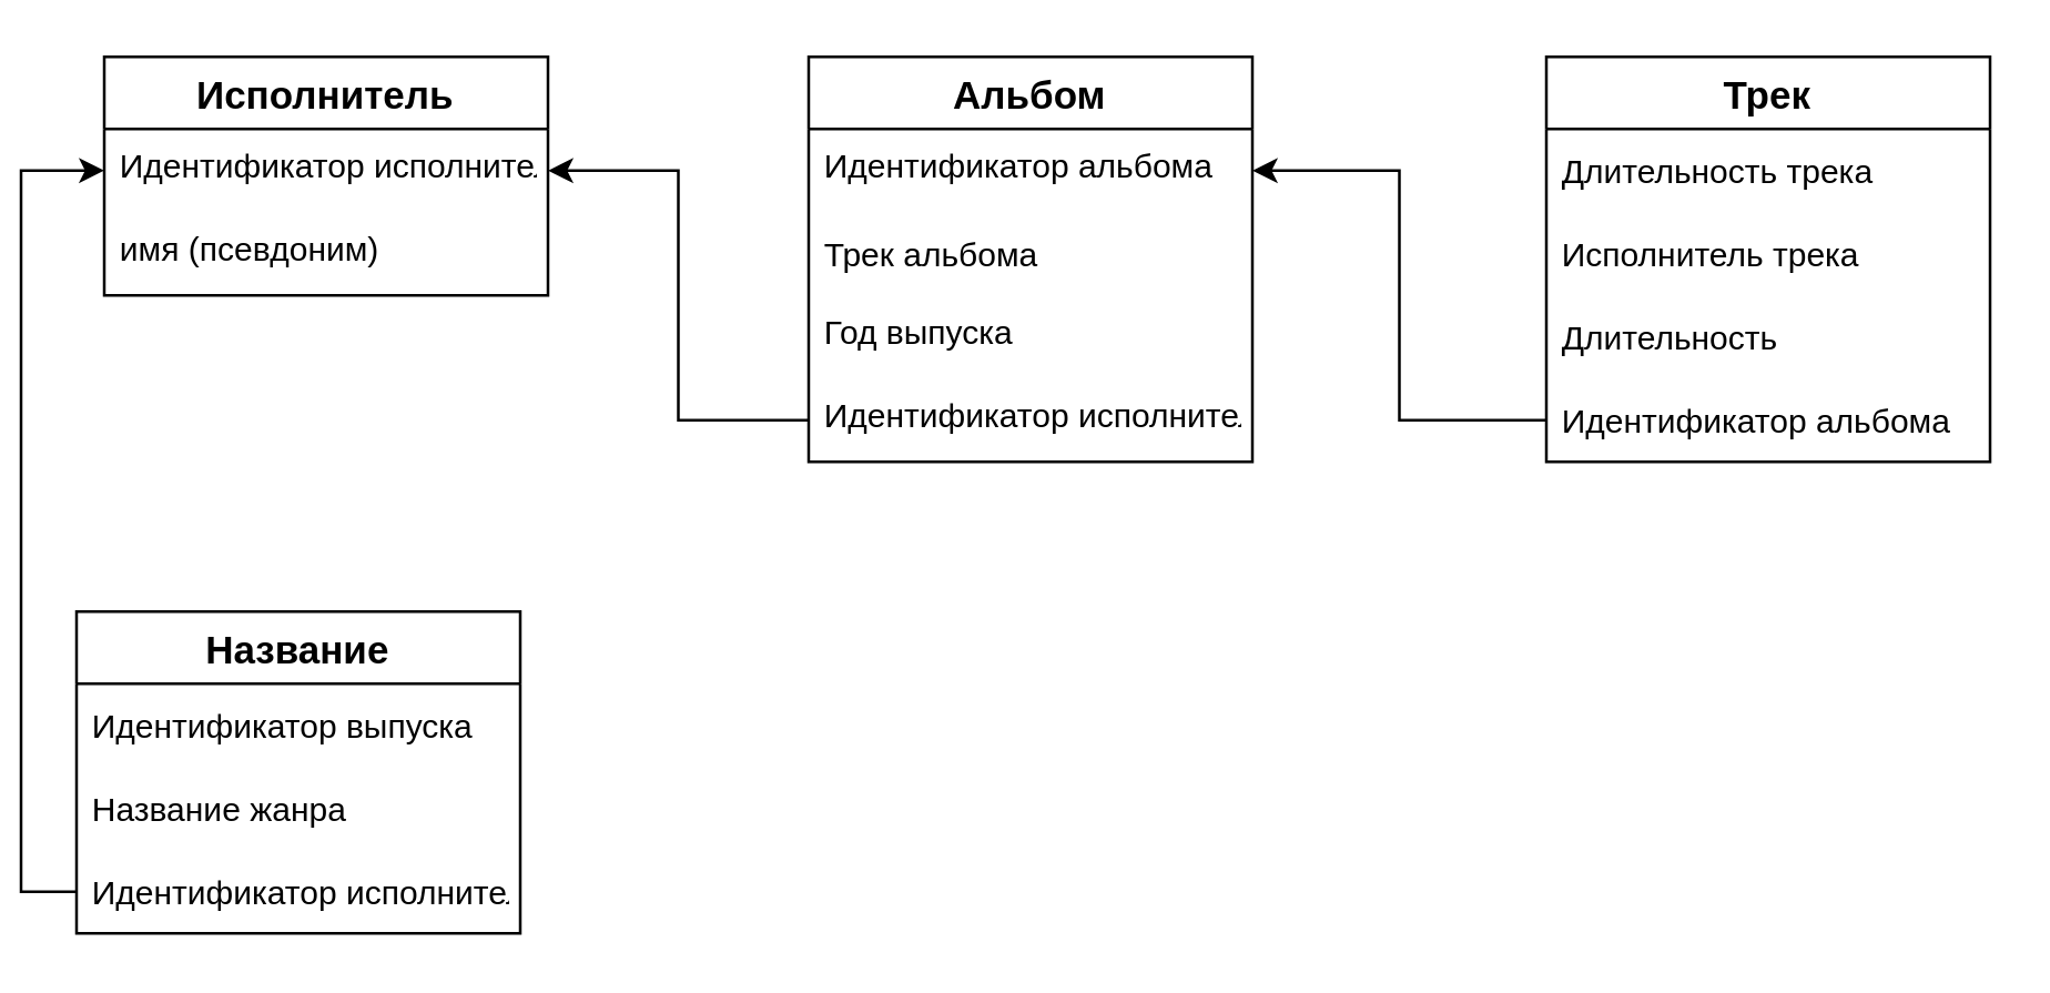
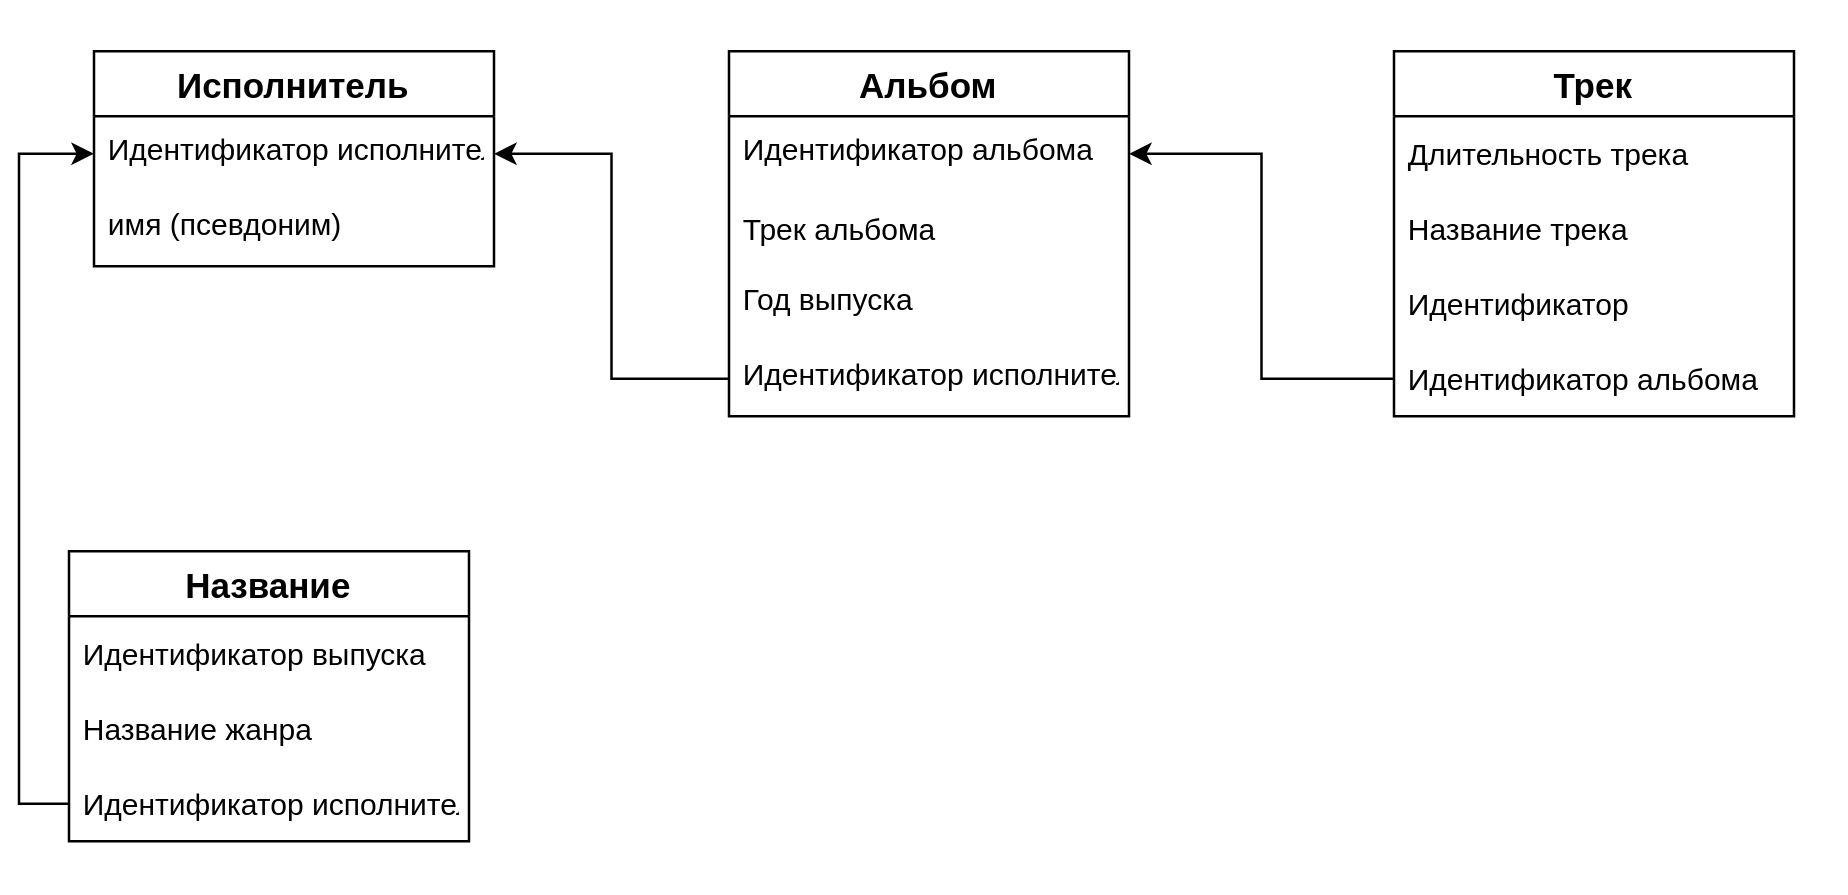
- <mxCell id="12" value="Исполнитель трека" style="text;strokeColor=none;fillColor=none;spacingLeft=4;spacingRight=4;overflow=hidden;rotatable=0;points=[[0,0.5],[1,0.5]];portConstraint=eastwest;fontSize=12;verticalAlign=middle;" parent="10" vertex="1"><mxGeometry y="56" width="160" height="30" as="geometry" /></mxCell>
+ <mxCell id="12" value="Название трека" style="text;strokeColor=none;fillColor=none;spacingLeft=4;spacingRight=4;overflow=hidden;rotatable=0;points=[[0,0.5],[1,0.5]];portConstraint=eastwest;fontSize=12;verticalAlign=middle;" parent="10" vertex="1"><mxGeometry y="56" width="160" height="30" as="geometry" /></mxCell>
- <mxCell id="13" value="Длительность" style="text;strokeColor=none;fillColor=none;spacingLeft=4;spacingRight=4;overflow=hidden;rotatable=0;points=[[0,0.5],[1,0.5]];portConstraint=eastwest;fontSize=12;verticalAlign=middle;" parent="10" vertex="1"><mxGeometry y="86" width="160" height="30" as="geometry" /></mxCell>
+ <mxCell id="13" value="Идентификатор" style="text;strokeColor=none;fillColor=none;spacingLeft=4;spacingRight=4;overflow=hidden;rotatable=0;points=[[0,0.5],[1,0.5]];portConstraint=eastwest;fontSize=12;verticalAlign=middle;" parent="10" vertex="1"><mxGeometry y="86" width="160" height="30" as="geometry" /></mxCell>
